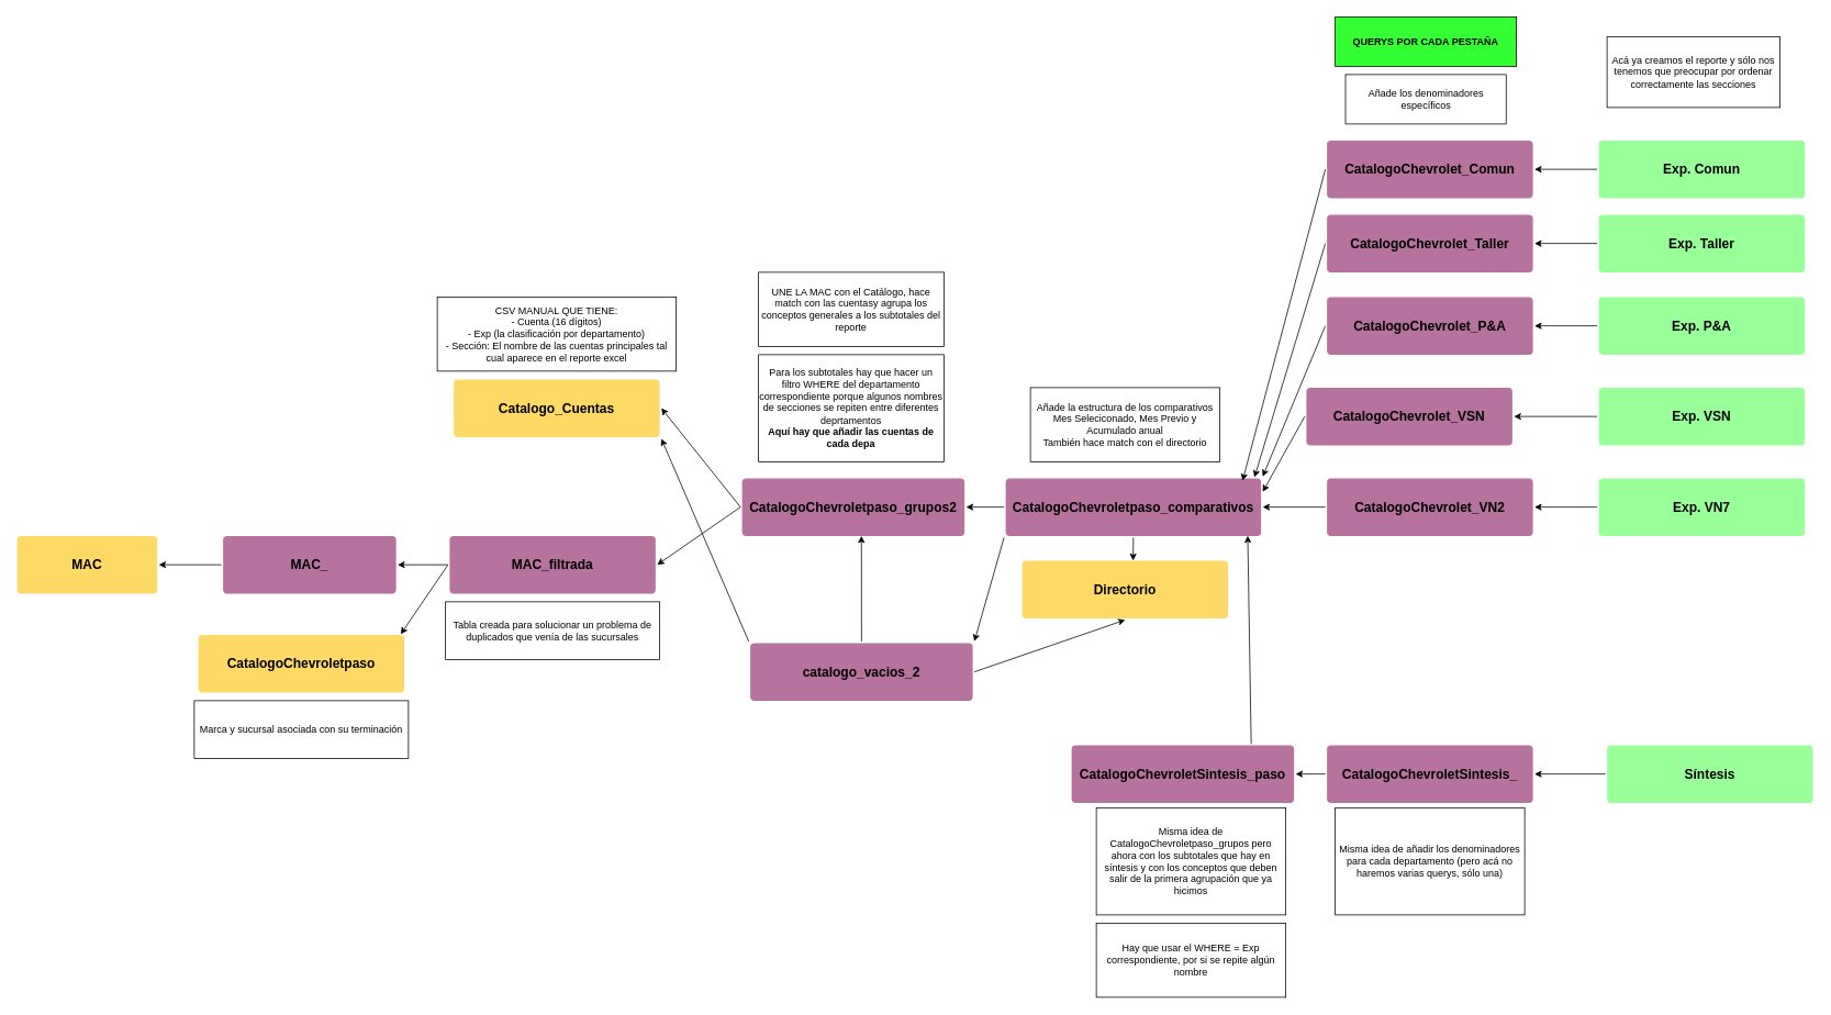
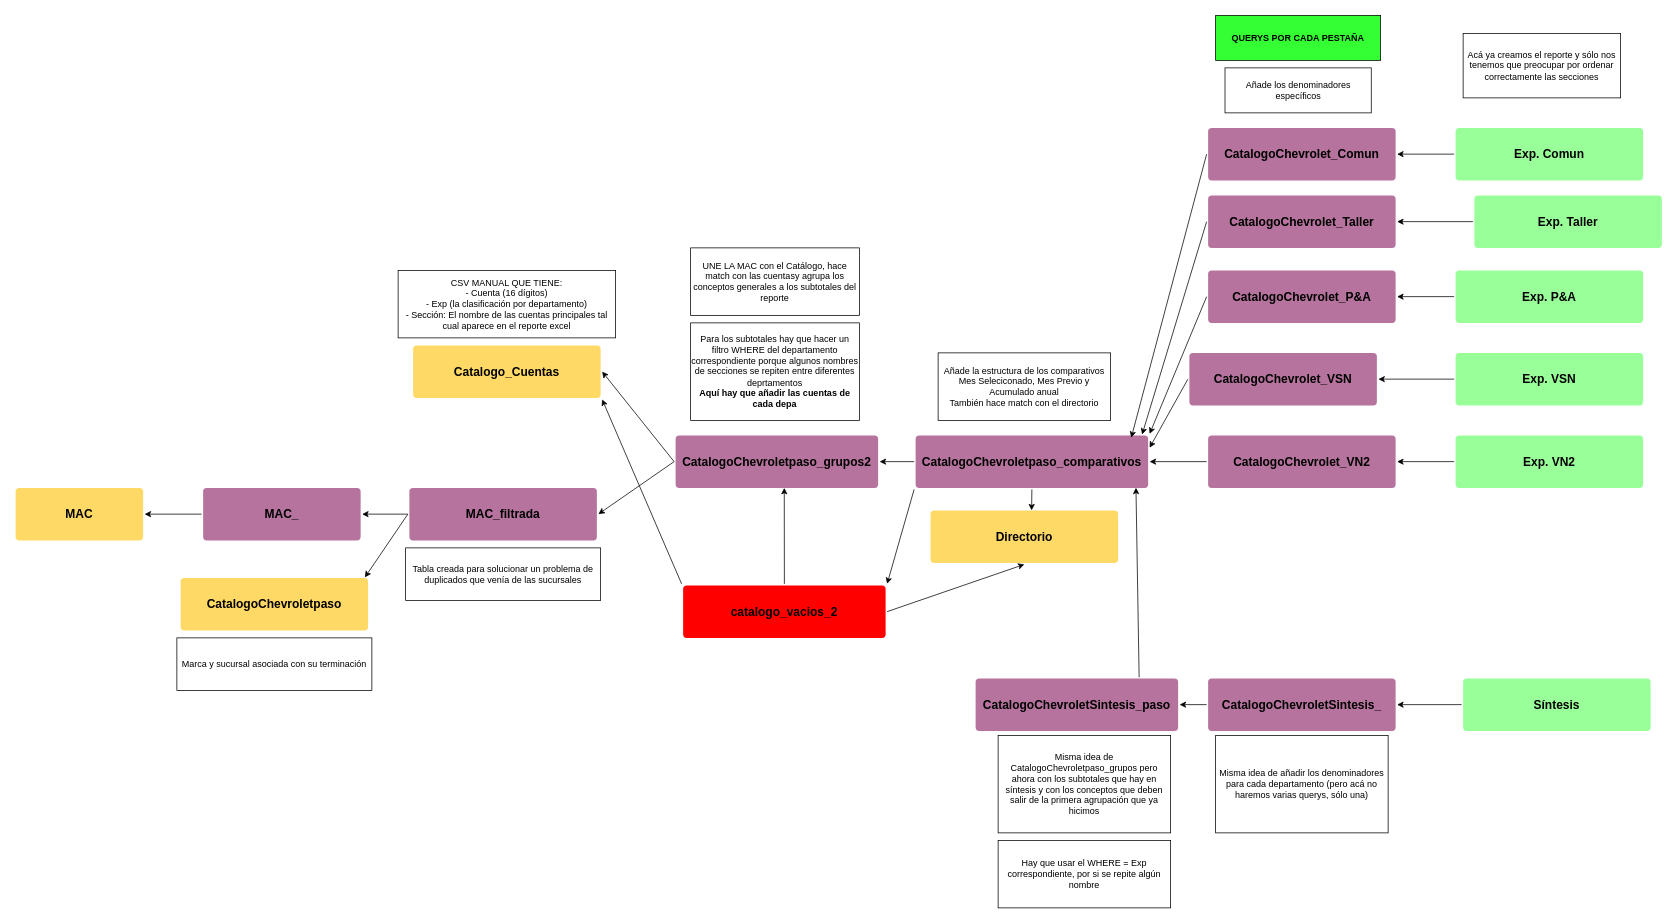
- <mxCell id="43" value="&lt;font color=&quot;#000000&quot;&gt;Exp. Taller&lt;/font&gt;" style="rounded=1;whiteSpace=wrap;html=1;shadow=0;labelBackgroundColor=none;strokeColor=none;strokeWidth=3;fillColor=#99FF99;fontFamily=Helvetica;fontSize=16;fontColor=#FFFFFF;align=center;fontStyle=1;spacing=5;arcSize=7;perimeterSpacing=2;" vertex="1" parent="1"><mxGeometry x="1940" y="260" width="250" height="70" as="geometry" /></mxCell>
+ <mxCell id="43" value="&lt;font color=&quot;#000000&quot;&gt;Exp. Taller&lt;/font&gt;" style="rounded=1;whiteSpace=wrap;html=1;shadow=0;labelBackgroundColor=none;strokeColor=none;strokeWidth=3;fillColor=#99FF99;fontFamily=Helvetica;fontSize=16;fontColor=#FFFFFF;align=center;fontStyle=1;spacing=5;arcSize=7;perimeterSpacing=2;" vertex="1" parent="1"><mxGeometry x="1965" y="260" width="250" height="70" as="geometry" /></mxCell>
- <mxCell id="20" value="&lt;font color=&quot;#000000&quot;&gt;Exp. VN7&lt;/font&gt;" style="rounded=1;whiteSpace=wrap;html=1;shadow=0;labelBackgroundColor=none;strokeColor=none;strokeWidth=3;fillColor=#99FF99;fontFamily=Helvetica;fontSize=16;fontColor=#FFFFFF;align=center;fontStyle=1;spacing=5;arcSize=7;perimeterSpacing=2;" vertex="1" parent="1"><mxGeometry x="1940" y="580" width="250" height="70" as="geometry" /></mxCell>
+ <mxCell id="20" value="&lt;font color=&quot;#000000&quot;&gt;Exp. VN2&lt;/font&gt;" style="rounded=1;whiteSpace=wrap;html=1;shadow=0;labelBackgroundColor=none;strokeColor=none;strokeWidth=3;fillColor=#99FF99;fontFamily=Helvetica;fontSize=16;fontColor=#FFFFFF;align=center;fontStyle=1;spacing=5;arcSize=7;perimeterSpacing=2;" vertex="1" parent="1"><mxGeometry x="1940" y="580" width="250" height="70" as="geometry" /></mxCell>
- <mxCell id="58" value="&lt;font color=&quot;#000000&quot;&gt;catalogo_vacios_2&lt;/font&gt;" style="rounded=1;whiteSpace=wrap;html=1;shadow=0;labelBackgroundColor=none;strokeColor=none;strokeWidth=3;fillColor=#b5739d;fontFamily=Helvetica;fontSize=16;fontColor=#FFFFFF;align=center;fontStyle=1;spacing=5;arcSize=7;perimeterSpacing=2;" vertex="1" parent="1"><mxGeometry x="910" y="780" width="270" height="70" as="geometry" /></mxCell>
+ <mxCell id="58" value="&lt;font color=&quot;#000000&quot;&gt;catalogo_vacios_2&lt;/font&gt;" style="rounded=1;whiteSpace=wrap;html=1;shadow=0;labelBackgroundColor=none;strokeColor=none;strokeWidth=3;fillColor=#FF0000;fontFamily=Helvetica;fontSize=16;fontColor=#FFFFFF;align=center;fontStyle=1;spacing=5;arcSize=7;perimeterSpacing=2;" vertex="1" parent="1"><mxGeometry x="910" y="780" width="270" height="70" as="geometry" /></mxCell>
